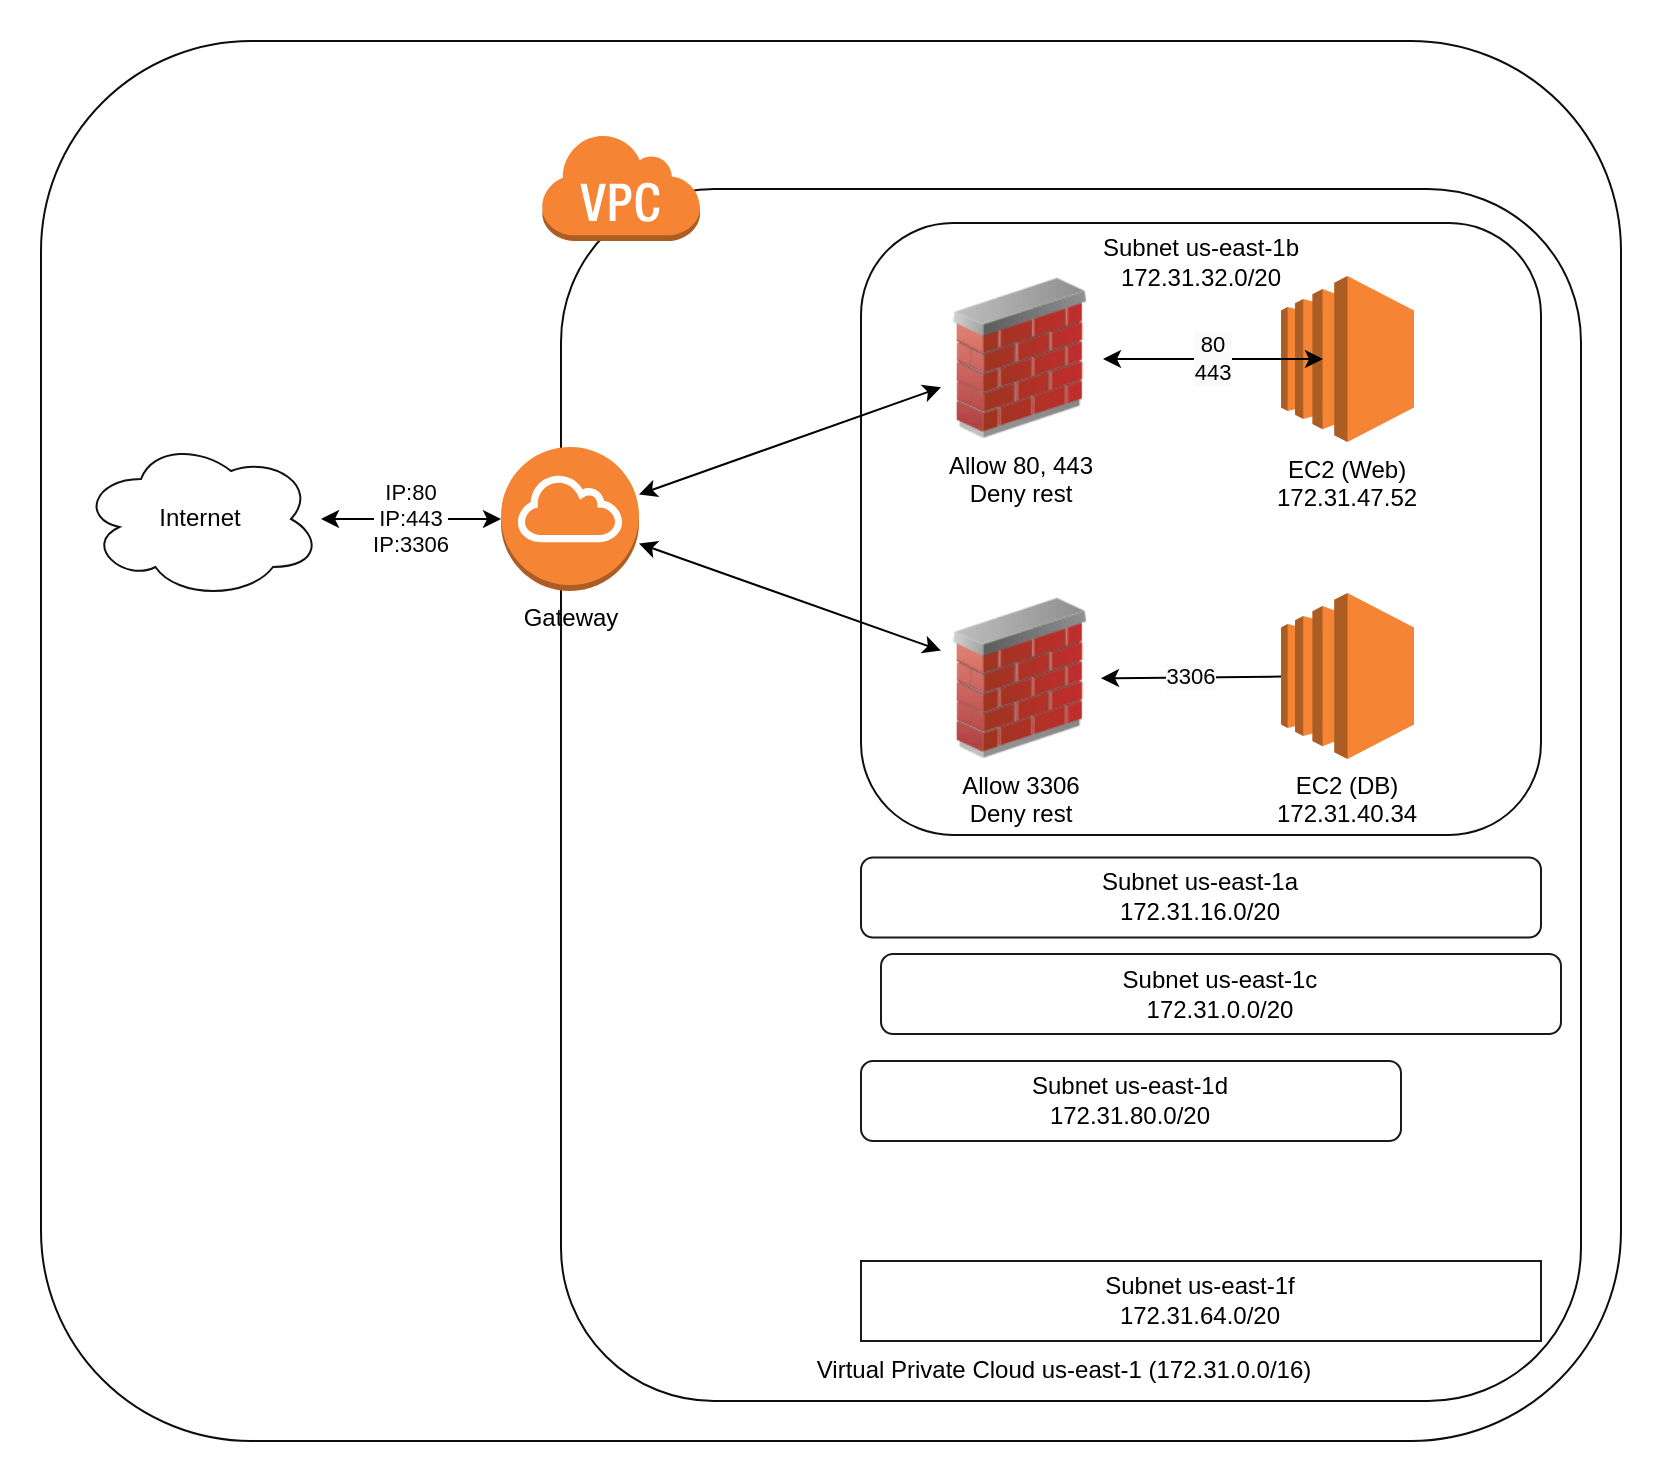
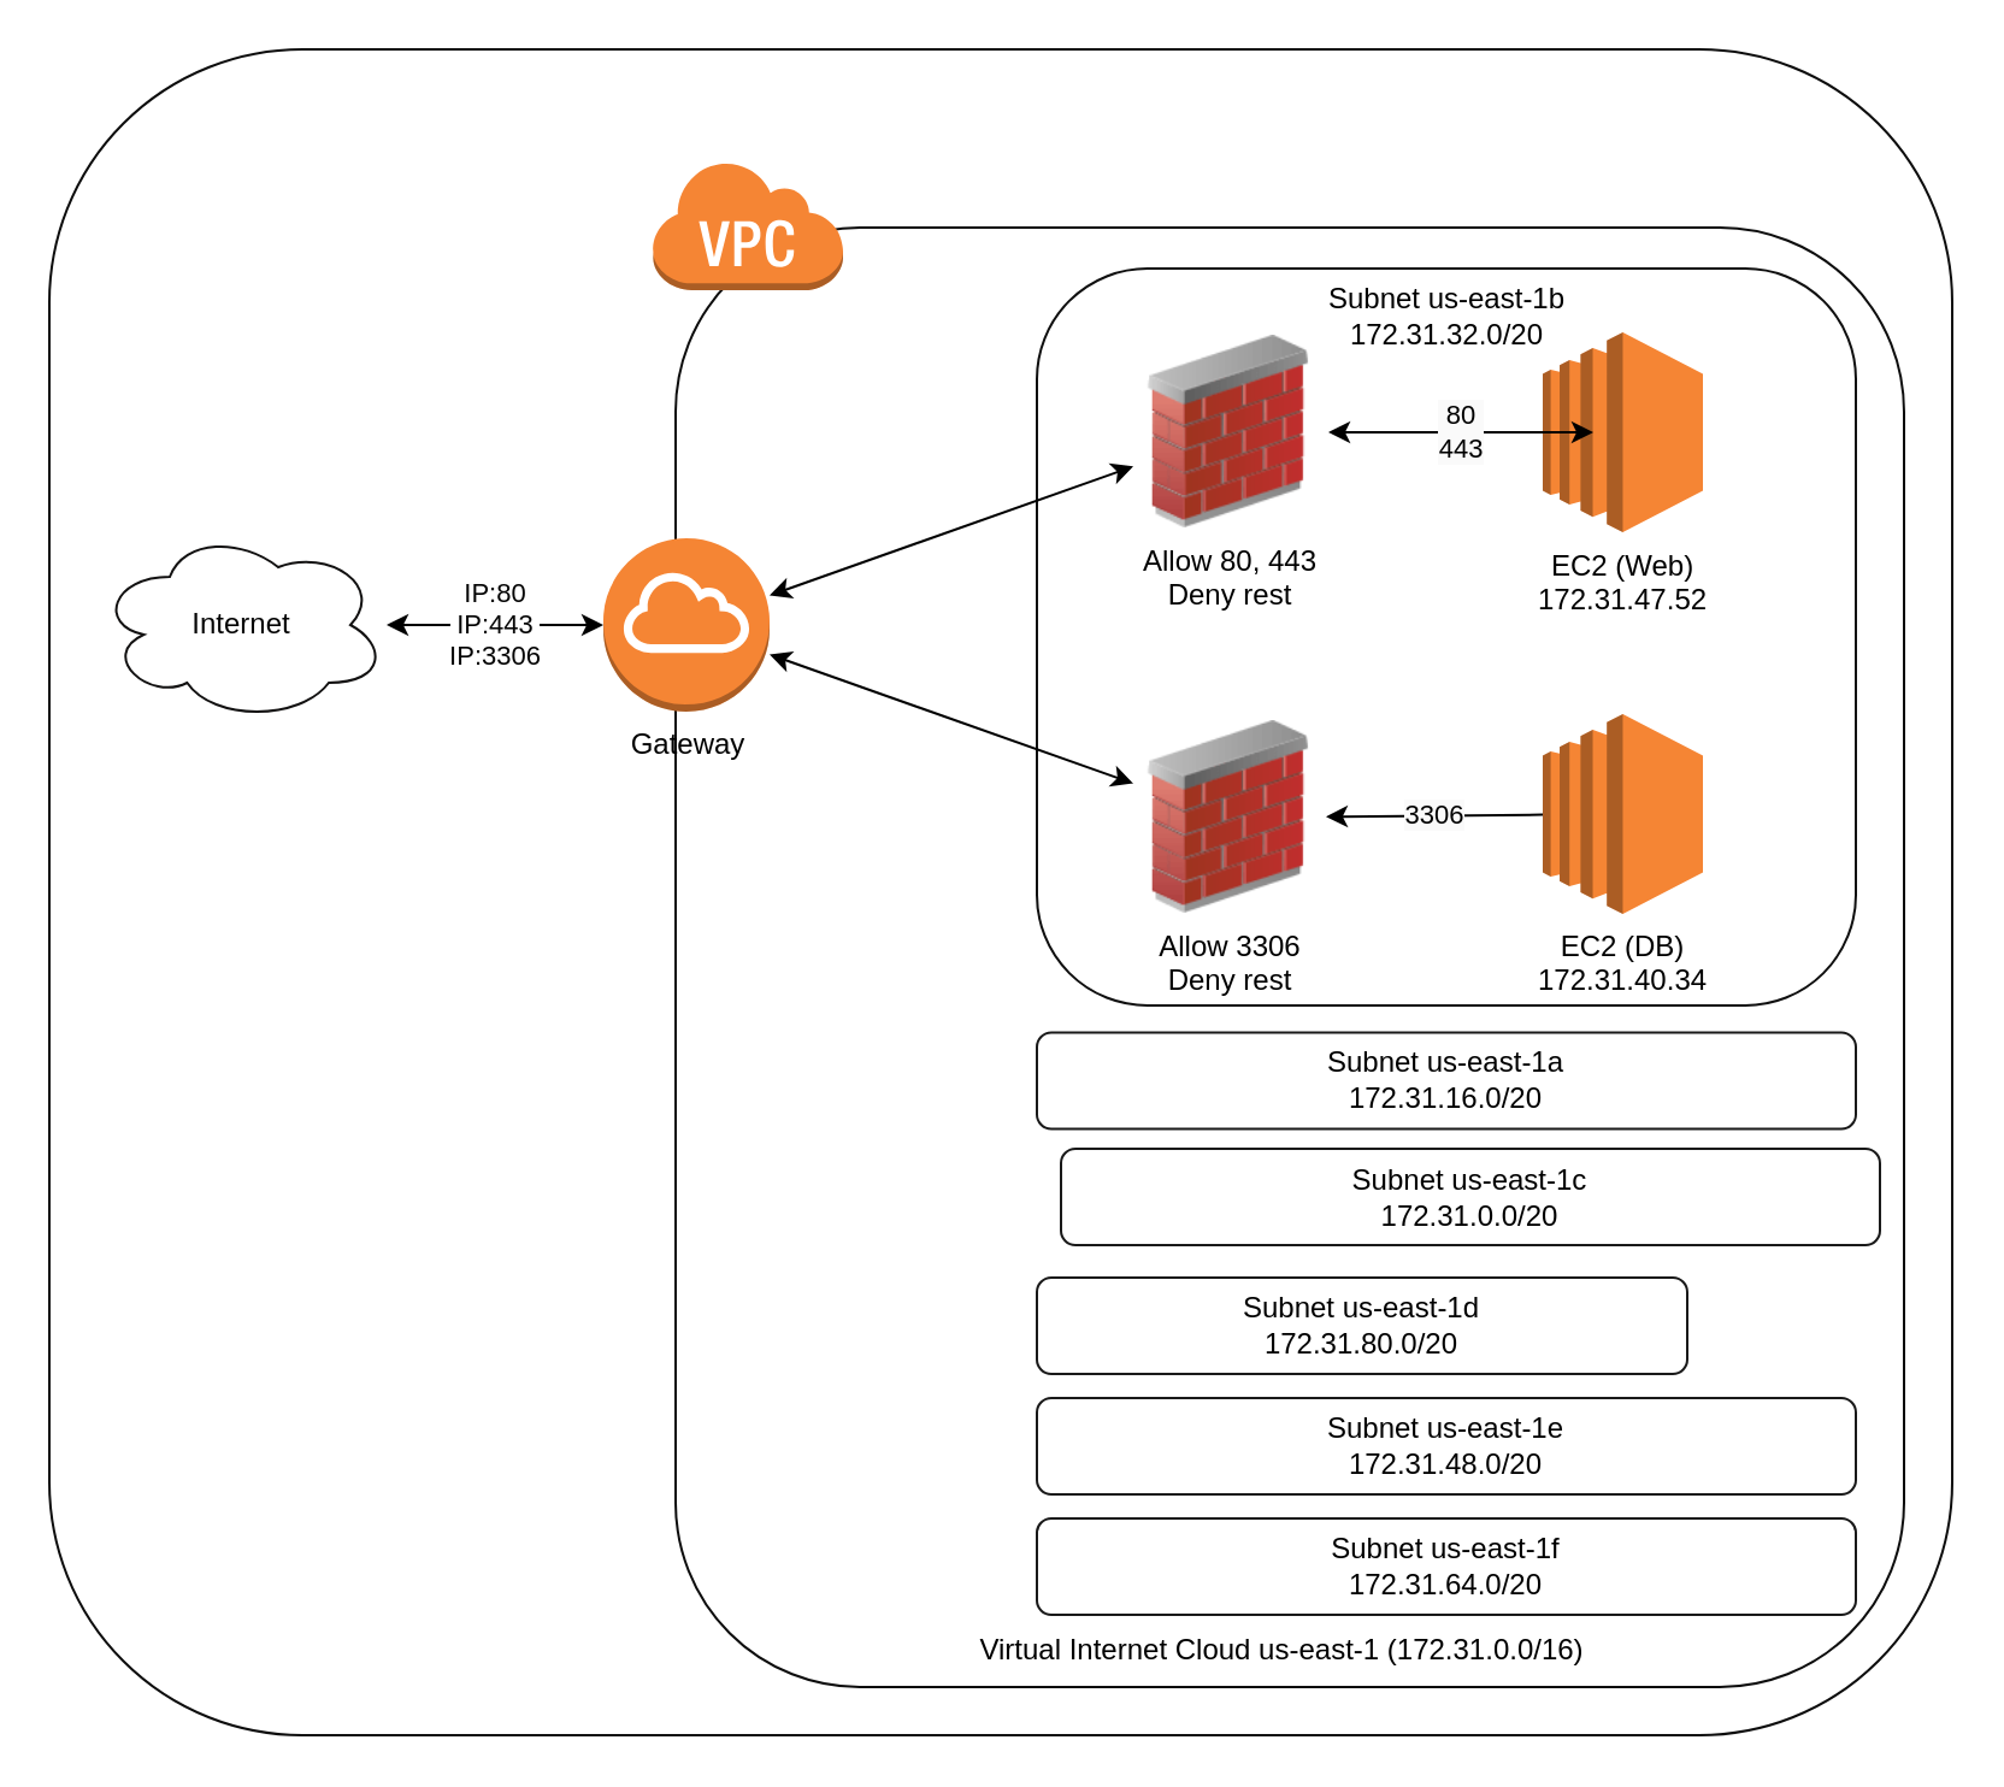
+ <mxCell id="8" value="&lt;span style=&quot;color: rgb(0, 0, 0);&quot;&gt;Subnet&amp;nbsp;us-east-1e&lt;/span&gt;&lt;br style=&quot;color: rgb(0, 0, 0);&quot;&gt;&lt;div style=&quot;color: rgb(0, 0, 0);&quot; data-testid=&quot;column-value&quot;&gt;&lt;div data-id=&quot;copy-to-clipboard&quot;&gt;&lt;div data-awsui-referrer-id=&quot;75-1695721212005-2399&quot; class=&quot;awsui-polaris-compact-mode awsui-compact-mode awsui_popover-content_xjuzf_15abl_793&quot; aria-atomic=&quot;true&quot; aria-live=&quot;polite&quot;&gt;&lt;/div&gt;&lt;span class=&quot;awsui_root_xjuzf_15abl_739&quot;&gt;&lt;/span&gt;172.31.48.0/20&lt;/div&gt;&lt;/div&gt;" style="rounded=1;whiteSpace=wrap;html=1;strokeColor=#191919;fontColor=default;fillColor=none;" parent="1" vertex="1"><mxGeometry x="430" y="580" width="340" height="40" as="geometry" /></mxCell>
- <mxCell id="9" value="&lt;span style=&quot;color: rgb(0, 0, 0);&quot;&gt;Subnet&amp;nbsp;us-east-1f&lt;/span&gt;&lt;br style=&quot;color: rgb(0, 0, 0);&quot;&gt;&lt;div style=&quot;color: rgb(0, 0, 0);&quot; data-testid=&quot;column-value&quot;&gt;&lt;div data-id=&quot;copy-to-clipboard&quot;&gt;&lt;div data-awsui-referrer-id=&quot;75-1695721212005-2399&quot; class=&quot;awsui-polaris-compact-mode awsui-compact-mode awsui_popover-content_xjuzf_15abl_793&quot; aria-atomic=&quot;true&quot; aria-live=&quot;polite&quot;&gt;&lt;/div&gt;&lt;span class=&quot;awsui_root_xjuzf_15abl_739&quot;&gt;&lt;/span&gt;172.31.64.0/20&lt;/div&gt;&lt;/div&gt;" style="whiteSpace=wrap;html=1;strokeColor=#191919;fontColor=default;fillColor=none;rounded=0;" parent="1" vertex="1"><mxGeometry x="430" y="630" width="340" height="40" as="geometry" /></mxCell>
+ <mxCell id="9" value="&lt;span style=&quot;color: rgb(0, 0, 0);&quot;&gt;Subnet&amp;nbsp;us-east-1f&lt;/span&gt;&lt;br style=&quot;color: rgb(0, 0, 0);&quot;&gt;&lt;div style=&quot;color: rgb(0, 0, 0);&quot; data-testid=&quot;column-value&quot;&gt;&lt;div data-id=&quot;copy-to-clipboard&quot;&gt;&lt;div data-awsui-referrer-id=&quot;75-1695721212005-2399&quot; class=&quot;awsui-polaris-compact-mode awsui-compact-mode awsui_popover-content_xjuzf_15abl_793&quot; aria-atomic=&quot;true&quot; aria-live=&quot;polite&quot;&gt;&lt;/div&gt;&lt;span class=&quot;awsui_root_xjuzf_15abl_739&quot;&gt;&lt;/span&gt;172.31.64.0/20&lt;/div&gt;&lt;/div&gt;" style="rounded=1;whiteSpace=wrap;html=1;strokeColor=#191919;fontColor=default;fillColor=none;" parent="1" vertex="1"><mxGeometry x="430" y="630" width="340" height="40" as="geometry" /></mxCell>
- <mxCell id="21" value="Virtual Private Cloud us-east-1 (172.31.0.0/16)" style="text;html=1;align=center;verticalAlign=middle;whiteSpace=wrap;rounded=0;fontColor=#000000;" parent="1" vertex="1"><mxGeometry x="336.5" y="670" width="390" height="30" as="geometry" /></mxCell>
+ <mxCell id="21" value="Virtual Internet Cloud us-east-1 (172.31.0.0/16)" style="text;html=1;align=center;verticalAlign=middle;whiteSpace=wrap;rounded=0;fontColor=#000000;" parent="1" vertex="1"><mxGeometry x="336.5" y="670" width="390" height="30" as="geometry" /></mxCell>
